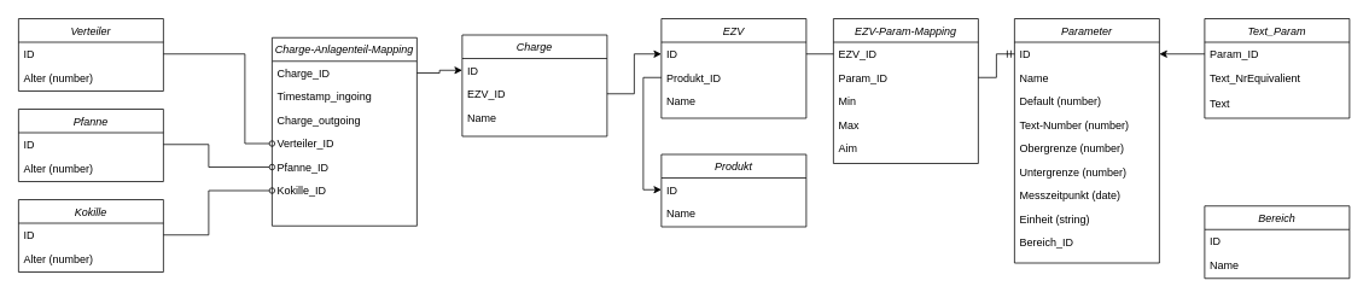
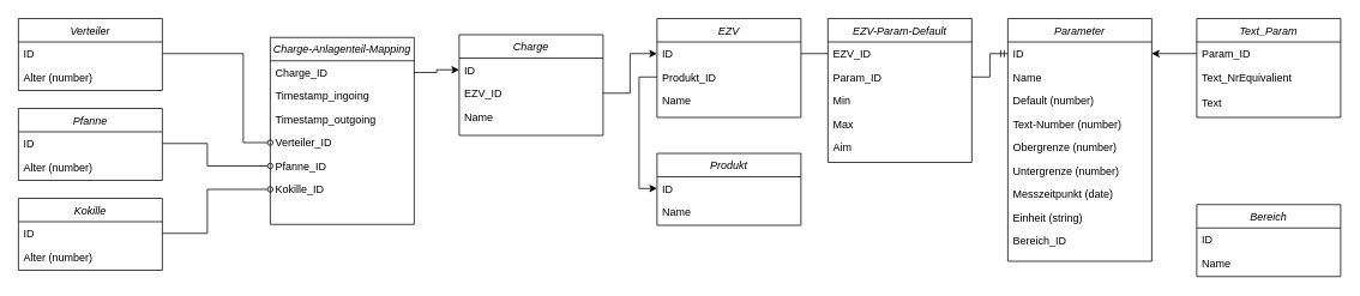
- <mxCell id="7" value="EZV-Param-Mapping" style="swimlane;fontStyle=2;align=center;verticalAlign=top;childLayout=stackLayout;horizontal=1;startSize=26;horizontalStack=0;resizeParent=1;resizeLast=0;collapsible=1;marginBottom=0;rounded=0;shadow=0;strokeWidth=1;" parent="1" vertex="1"><mxGeometry x="920" y="20" width="160" height="160" as="geometry"><mxRectangle x="230" y="140" width="160" height="26" as="alternateBounds" /></mxGeometry></mxCell>
+ <mxCell id="7" value="EZV-Param-Default" style="swimlane;fontStyle=2;align=center;verticalAlign=top;childLayout=stackLayout;horizontal=1;startSize=26;horizontalStack=0;resizeParent=1;resizeLast=0;collapsible=1;marginBottom=0;rounded=0;shadow=0;strokeWidth=1;" parent="1" vertex="1"><mxGeometry x="920" y="20" width="160" height="160" as="geometry"><mxRectangle x="230" y="140" width="160" height="26" as="alternateBounds" /></mxGeometry></mxCell>
- <mxCell id="53" value="Charge_outgoing" style="text;align=left;verticalAlign=top;spacingLeft=4;spacingRight=4;overflow=hidden;rotatable=0;points=[[0,0.5],[1,0.5]];portConstraint=eastwest;rounded=0;shadow=0;html=0;" vertex="1" parent="50"><mxGeometry y="78" width="160" height="26" as="geometry" /></mxCell>
+ <mxCell id="53" value="Timestamp_outgoing" style="text;align=left;verticalAlign=top;spacingLeft=4;spacingRight=4;overflow=hidden;rotatable=0;points=[[0,0.5],[1,0.5]];portConstraint=eastwest;rounded=0;shadow=0;html=0;" vertex="1" parent="50"><mxGeometry y="78" width="160" height="26" as="geometry" /></mxCell>
